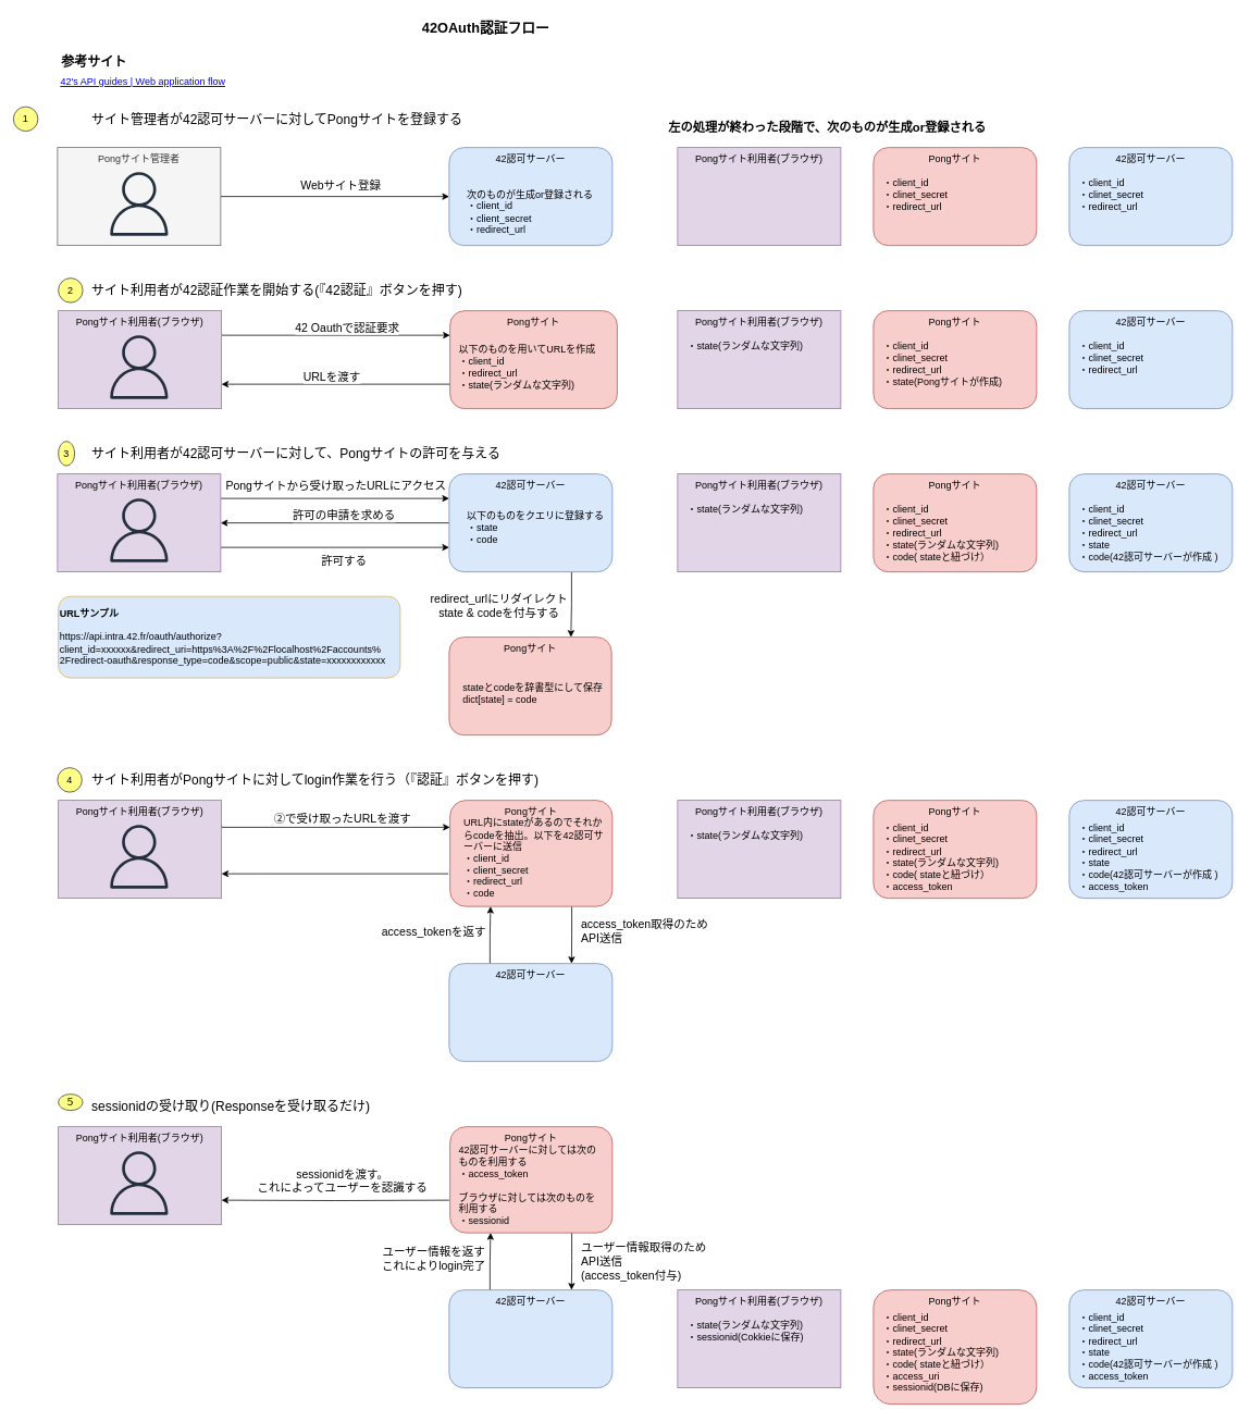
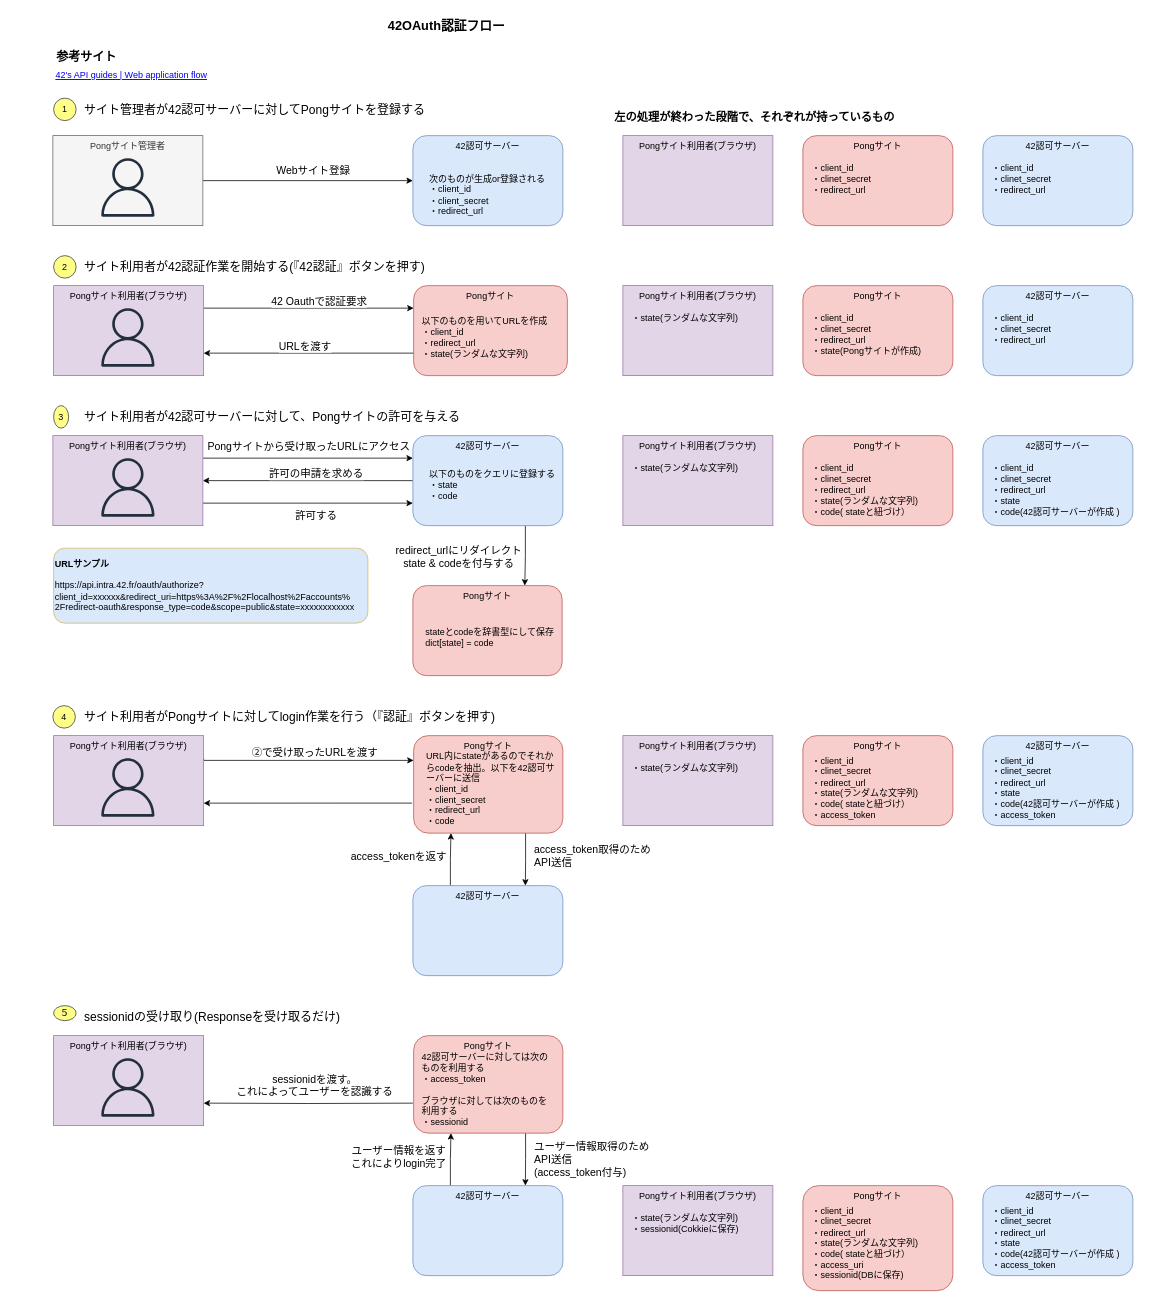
- <mxCell id="39" value="1" style="ellipse;whiteSpace=wrap;html=1;fillColor=#ffff88;strokeColor=#36393d;" parent="1" vertex="1"><mxGeometry x="16" y="130" width="30" height="30" as="geometry" /></mxCell>
+ <mxCell id="39" value="1" style="ellipse;whiteSpace=wrap;html=1;fillColor=#ffff88;strokeColor=#36393d;" parent="1" vertex="1"><mxGeometry x="71" y="130" width="30" height="30" as="geometry" /></mxCell>
- <mxCell id="80" value="左の処理が終わった段階で、次のものが生成or登録される" style="text;html=1;align=left;verticalAlign=middle;whiteSpace=wrap;rounded=0;fontSize=15;fontStyle=1" vertex="1" parent="1"><mxGeometry x="817" y="140" width="420" height="30" as="geometry" /></mxCell>
+ <mxCell id="80" value="左の処理が終わった段階で、それぞれが持っているもの" style="text;html=1;align=left;verticalAlign=middle;whiteSpace=wrap;rounded=0;fontSize=15;fontStyle=1" vertex="1" parent="1"><mxGeometry x="817" y="140" width="420" height="30" as="geometry" /></mxCell>
